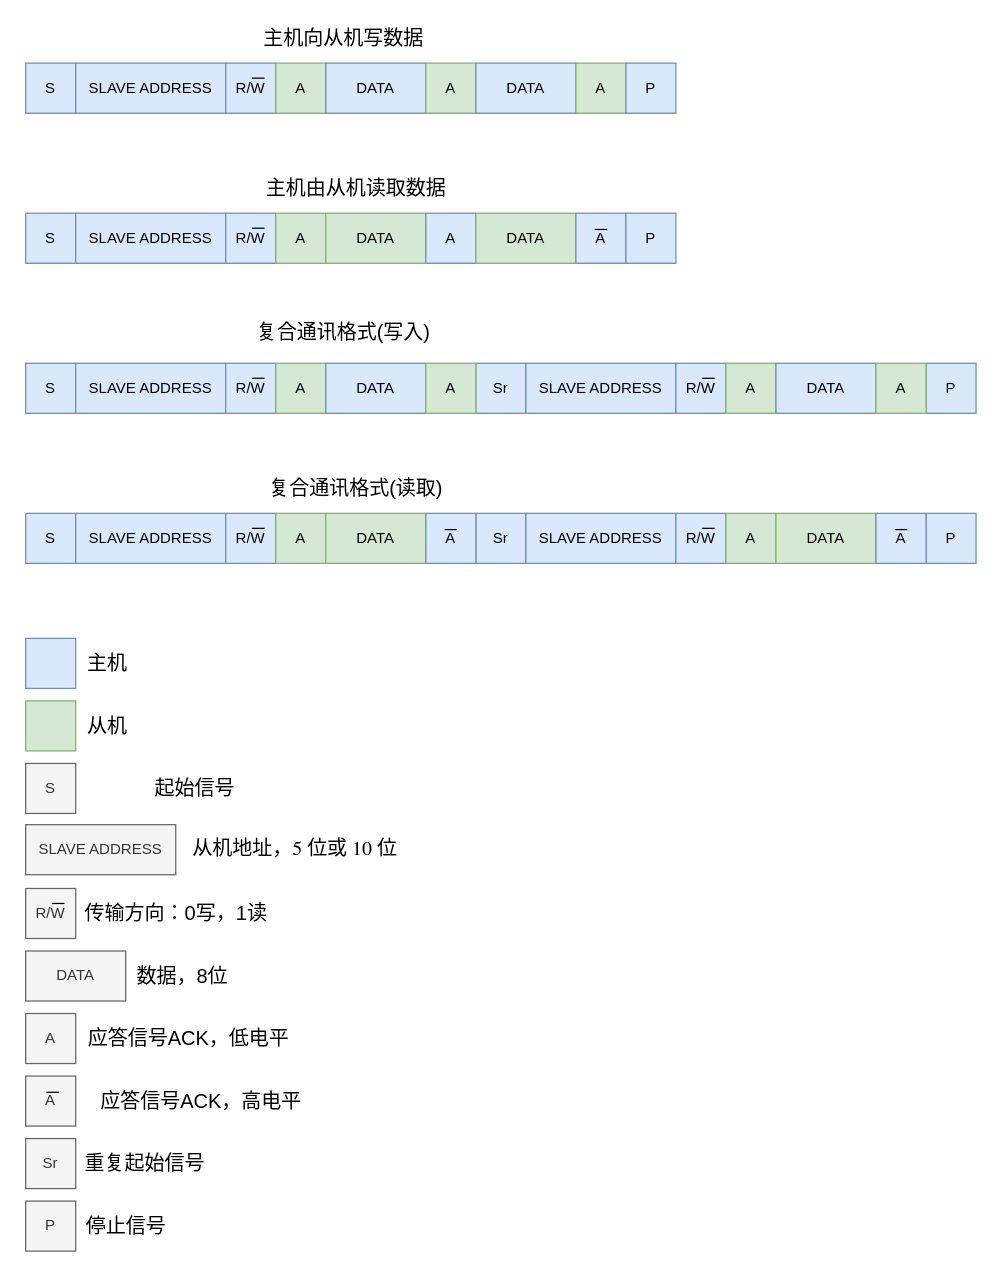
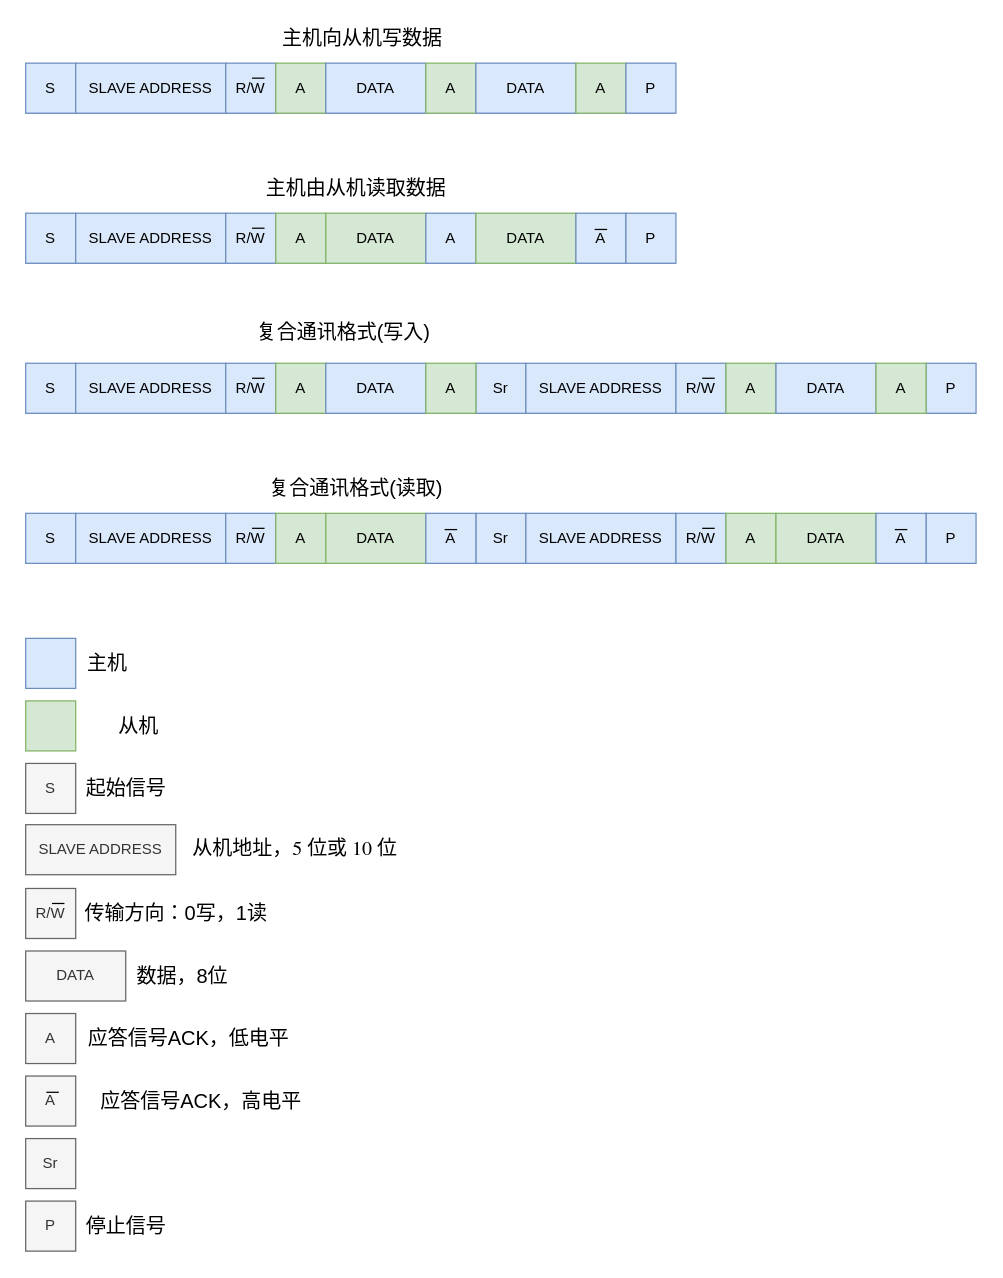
- <mxCell id="26" value="主机向从机写数据" style="text;html=1;align=center;verticalAlign=middle;resizable=0;points=[];autosize=1;strokeColor=none;fillColor=none;fontSize=16;" parent="1" vertex="1"><mxGeometry x="204" y="20" width="140" height="20" as="geometry" /></mxCell>
+ <mxCell id="26" value="主机向从机写数据" style="text;html=1;align=center;verticalAlign=middle;resizable=0;points=[];autosize=1;strokeColor=none;fillColor=none;fontSize=16;" parent="1" vertex="1"><mxGeometry x="219" y="20" width="140" height="20" as="geometry" /></mxCell>
- <mxCell id="50" value="从机" style="text;html=1;align=center;verticalAlign=middle;resizable=0;points=[];autosize=1;strokeColor=none;fillColor=none;fontSize=16;" parent="1" vertex="1"><mxGeometry x="60" y="570" width="50" height="20" as="geometry" /></mxCell>
+ <mxCell id="50" value="从机" style="text;html=1;align=center;verticalAlign=middle;resizable=0;points=[];autosize=1;strokeColor=none;fillColor=none;fontSize=16;" parent="1" vertex="1"><mxGeometry x="85" y="570" width="50" height="20" as="geometry" /></mxCell>
- <mxCell id="66" value="起始信号" style="text;html=1;align=center;verticalAlign=middle;resizable=0;points=[];autosize=1;strokeColor=none;fillColor=none;fontSize=16;" parent="1" vertex="1"><mxGeometry x="115" y="620" width="80" height="20" as="geometry" /></mxCell>
+ <mxCell id="66" value="起始信号" style="text;html=1;align=center;verticalAlign=middle;resizable=0;points=[];autosize=1;strokeColor=none;fillColor=none;fontSize=16;" parent="1" vertex="1"><mxGeometry x="60" y="620" width="80" height="20" as="geometry" /></mxCell>
- <mxCell id="78" value="重复起始信号" style="text;html=1;align=center;verticalAlign=middle;resizable=0;points=[];autosize=1;strokeColor=none;fillColor=none;fontSize=16;" parent="1" vertex="1"><mxGeometry x="60" y="920" width="110" height="20" as="geometry" /></mxCell>
